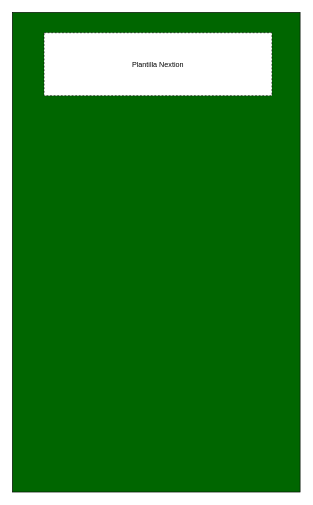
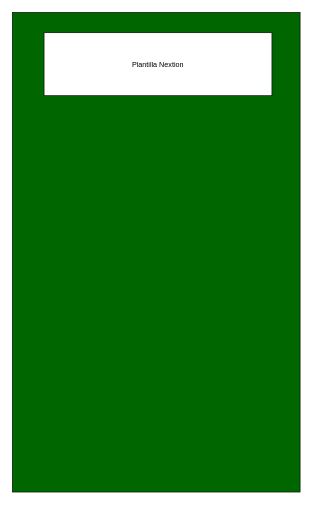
- <mxCell id="3" value="Plantilla Nextion" style="rounded=0;whiteSpace=wrap;html=1;dashed=1;" vertex="1" parent="1"><mxGeometry x="73" y="54" width="380" height="105" as="geometry" /></mxCell>
+ <mxCell id="3" value="Plantilla Nextion" style="rounded=0;whiteSpace=wrap;html=1;" vertex="1" parent="1"><mxGeometry x="73" y="54" width="380" height="105" as="geometry" /></mxCell>
